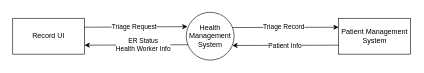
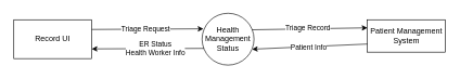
- <mxCell id="2" value="&lt;div&gt;Health&lt;/div&gt;&lt;div&gt;Management&lt;/div&gt;&lt;div&gt;System&lt;br&gt;&lt;/div&gt;" style="ellipse;whiteSpace=wrap;html=1;aspect=fixed;" vertex="1" parent="1"><mxGeometry x="310" y="20" width="80" height="80" as="geometry" /></mxCell>
+ <mxCell id="2" value="&lt;div&gt;Health&lt;/div&gt;&lt;div&gt;Management&lt;/div&gt;&lt;div&gt;Status&lt;br&gt;&lt;/div&gt;" style="ellipse;whiteSpace=wrap;html=1;aspect=fixed;" vertex="1" parent="1"><mxGeometry x="310" y="20" width="80" height="80" as="geometry" /></mxCell>
- <mxCell id="4" value="Patient Management System" style="rounded=0;whiteSpace=wrap;html=1;" vertex="1" parent="1"><mxGeometry x="564.67" y="30" width="120" height="60" as="geometry" /></mxCell>
+ <mxCell id="4" value="Patient Management System" style="rounded=0;whiteSpace=wrap;html=1;" vertex="1" parent="1"><mxGeometry x="564.67" y="30" width="120" height="50" as="geometry" /></mxCell>
